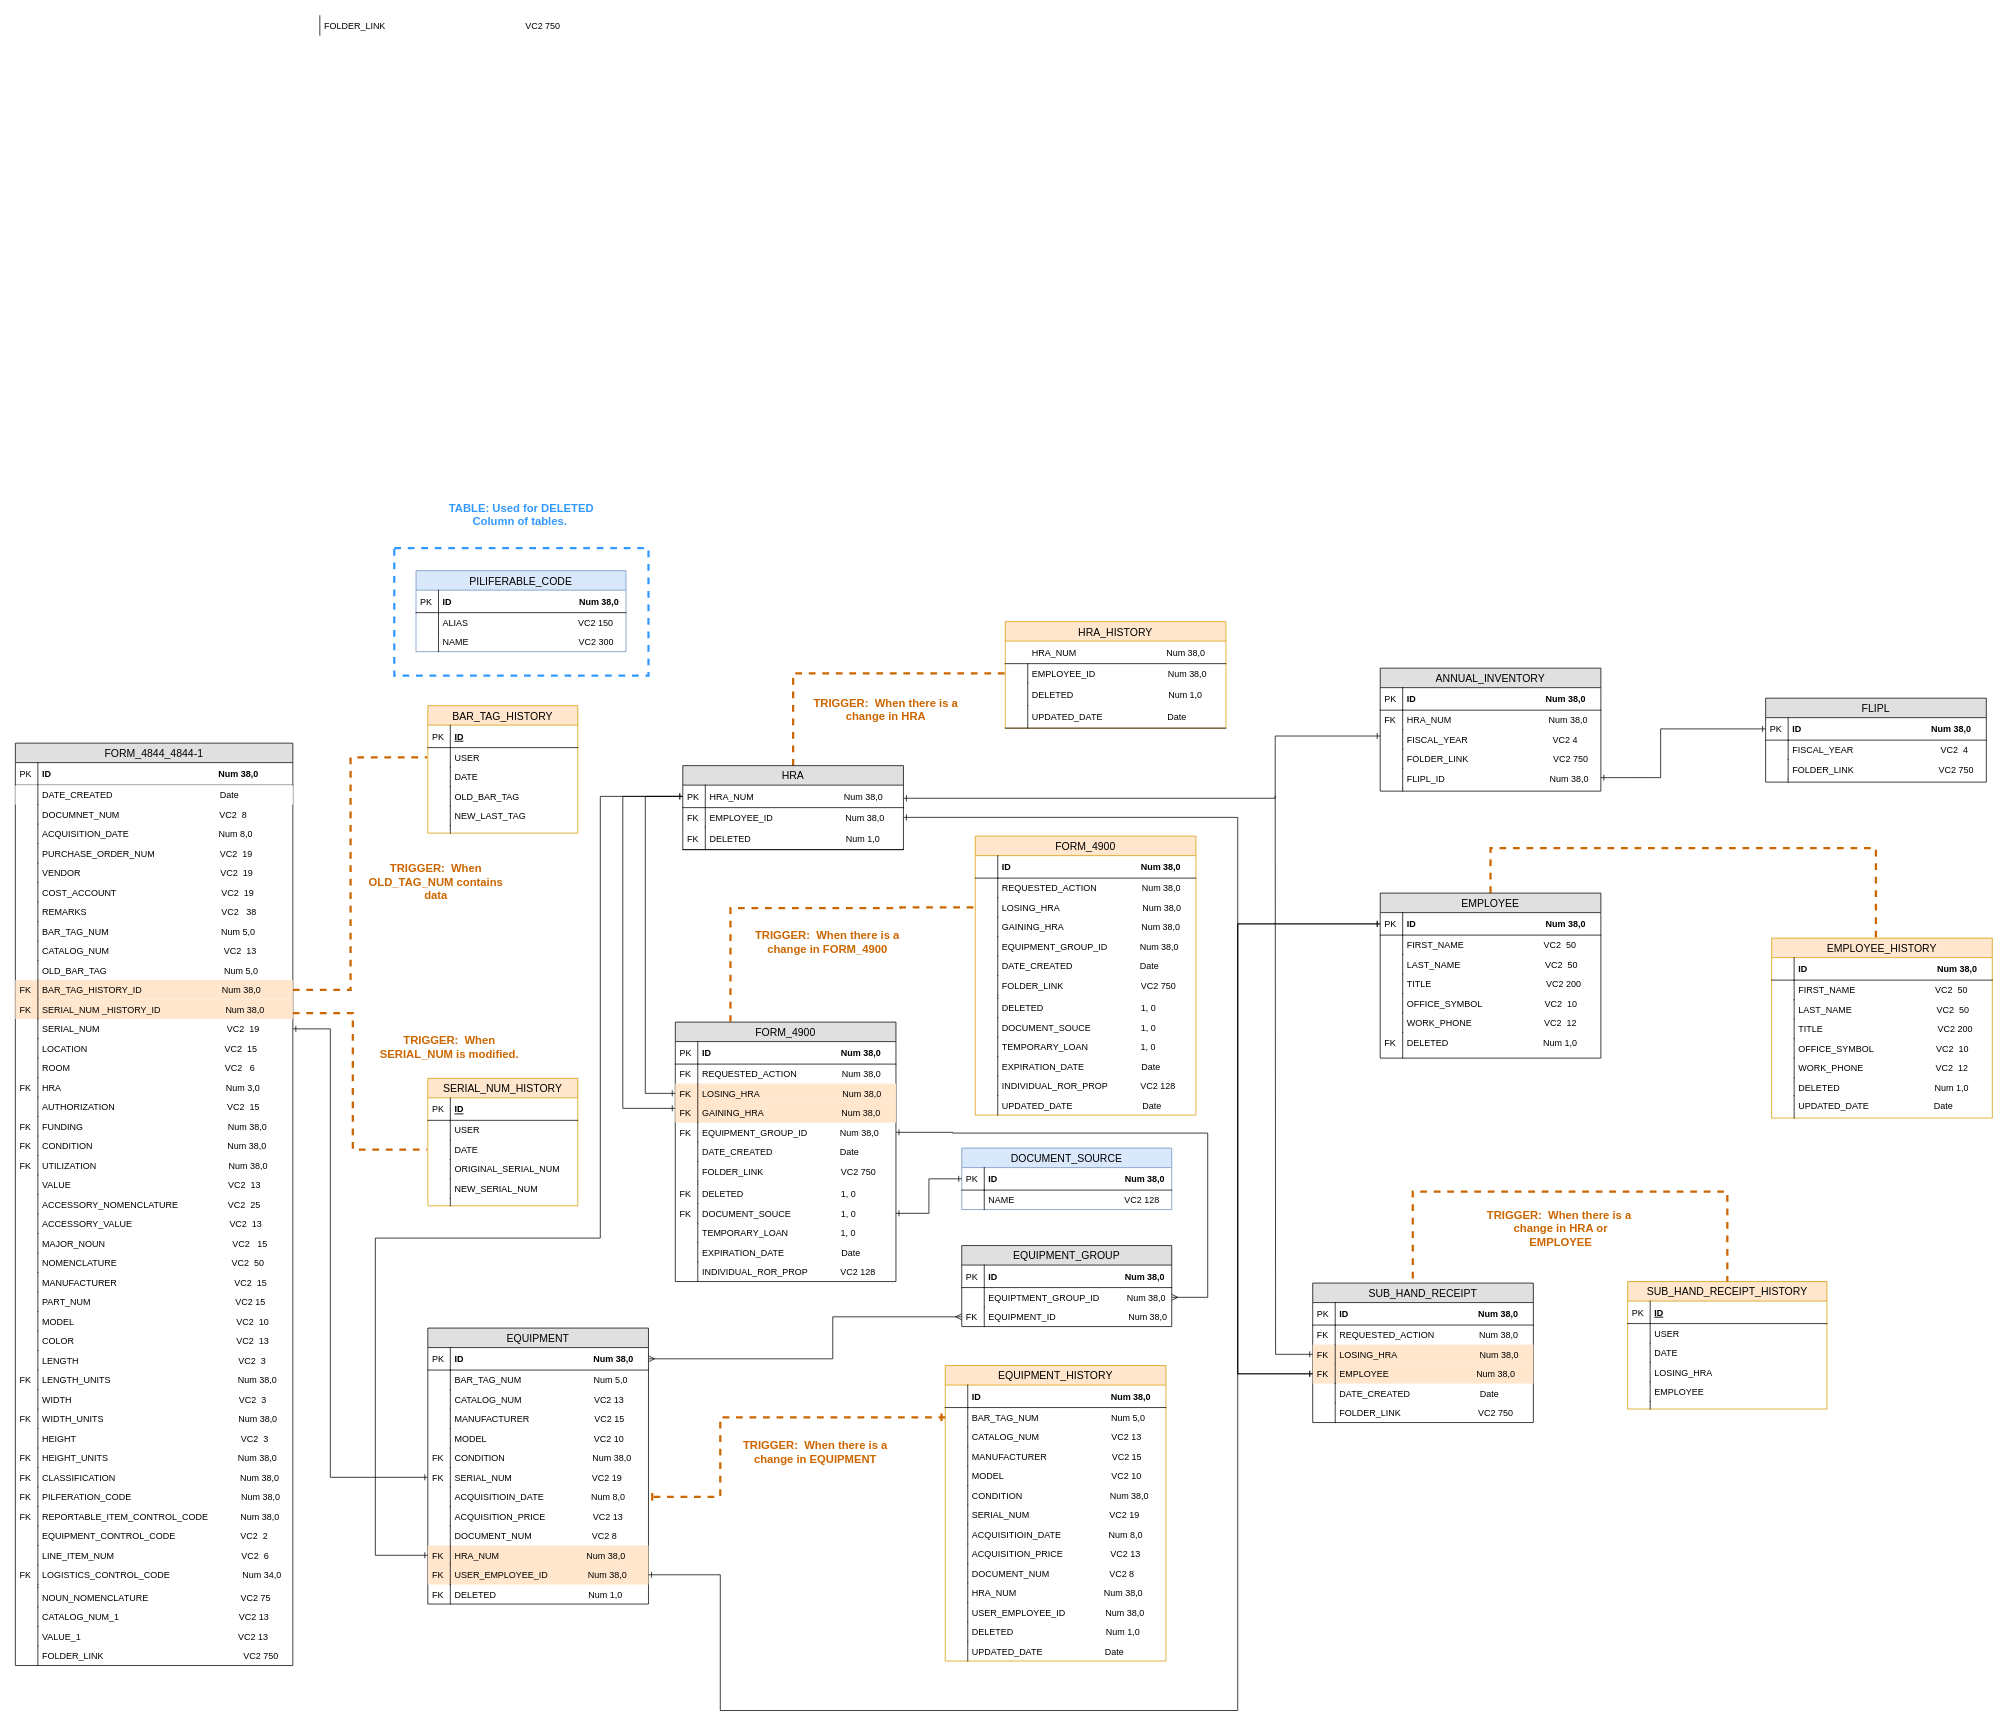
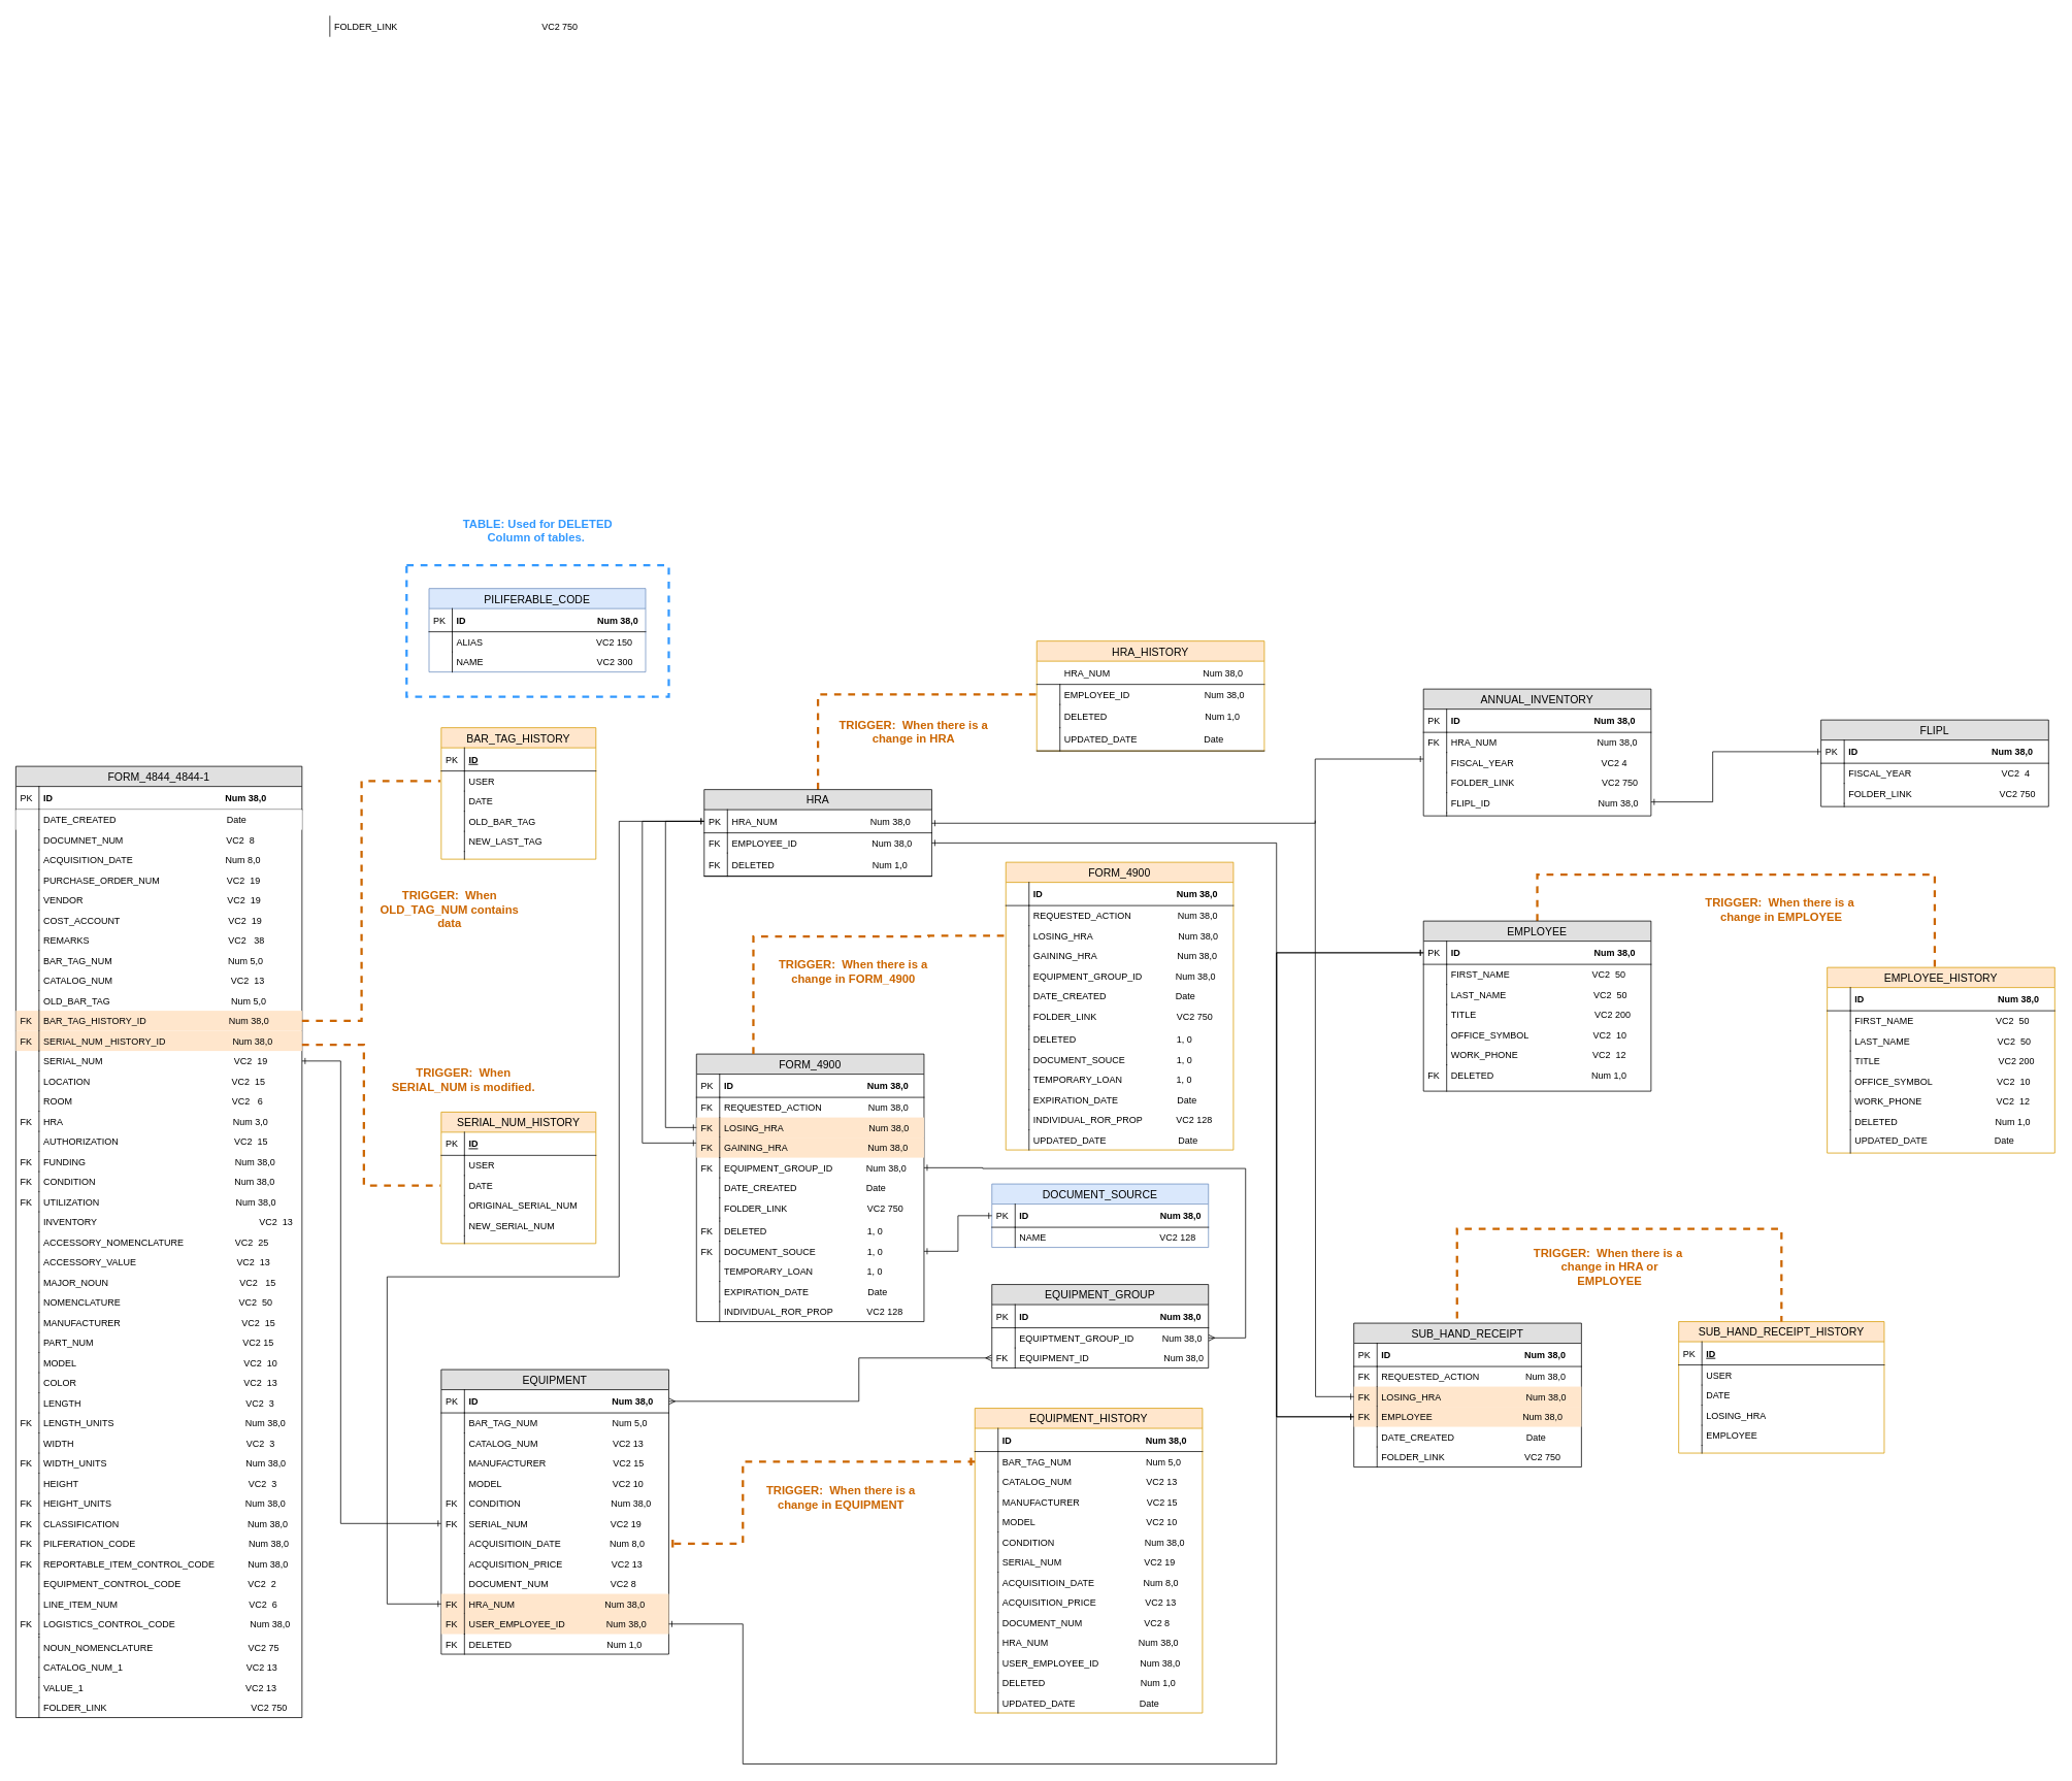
+ <mxCell id="293" value="&lt;font color=&quot;#cc6600&quot; size=&quot;1&quot;&gt;&lt;b style=&quot;font-size: 15px&quot;&gt;TRIGGER:&amp;nbsp; When there is a&amp;nbsp; change in EMPLOYEE&lt;/b&gt;&lt;/font&gt;" style="text;html=1;strokeColor=none;fillColor=none;align=center;verticalAlign=middle;whiteSpace=wrap;rounded=0;" vertex="1" parent="1"><mxGeometry x="2201.88" y="1150" width="202" height="50" as="geometry" /></mxCell>
- <mxCell id="132" value="VALUE                                                               VC2  13" style="shape=partialRectangle;top=0;left=0;right=0;bottom=0;align=left;verticalAlign=top;fillColor=none;spacingLeft=34;spacingRight=4;overflow=hidden;rotatable=0;points=[[0,0.5],[1,0.5]];portConstraint=eastwest;dropTarget=0;fontSize=12;" parent="89" vertex="1"><mxGeometry y="576" width="370" height="26" as="geometry" /></mxCell>
+ <mxCell id="132" value="INVENTORY                                                               VC2  13" style="shape=partialRectangle;top=0;left=0;right=0;bottom=0;align=left;verticalAlign=top;fillColor=none;spacingLeft=34;spacingRight=4;overflow=hidden;rotatable=0;points=[[0,0.5],[1,0.5]];portConstraint=eastwest;dropTarget=0;fontSize=12;" parent="89" vertex="1"><mxGeometry y="576" width="370" height="26" as="geometry" /></mxCell>
- <mxCell id="172" value="LOGISTICS_CONTROL_CODE                             Num 34,0" style="shape=partialRectangle;top=0;left=0;right=0;bottom=0;align=left;verticalAlign=top;fillColor=none;spacingLeft=34;spacingRight=4;overflow=hidden;rotatable=0;points=[[0,0.5],[1,0.5]];portConstraint=eastwest;dropTarget=0;fontSize=12;" parent="89" vertex="1"><mxGeometry y="1096" width="370" height="26" as="geometry" /></mxCell>
+ <mxCell id="172" value="LOGISTICS_CONTROL_CODE                             Num 38,0" style="shape=partialRectangle;top=0;left=0;right=0;bottom=0;align=left;verticalAlign=top;fillColor=none;spacingLeft=34;spacingRight=4;overflow=hidden;rotatable=0;points=[[0,0.5],[1,0.5]];portConstraint=eastwest;dropTarget=0;fontSize=12;" parent="89" vertex="1"><mxGeometry y="1096" width="370" height="26" as="geometry" /></mxCell>
